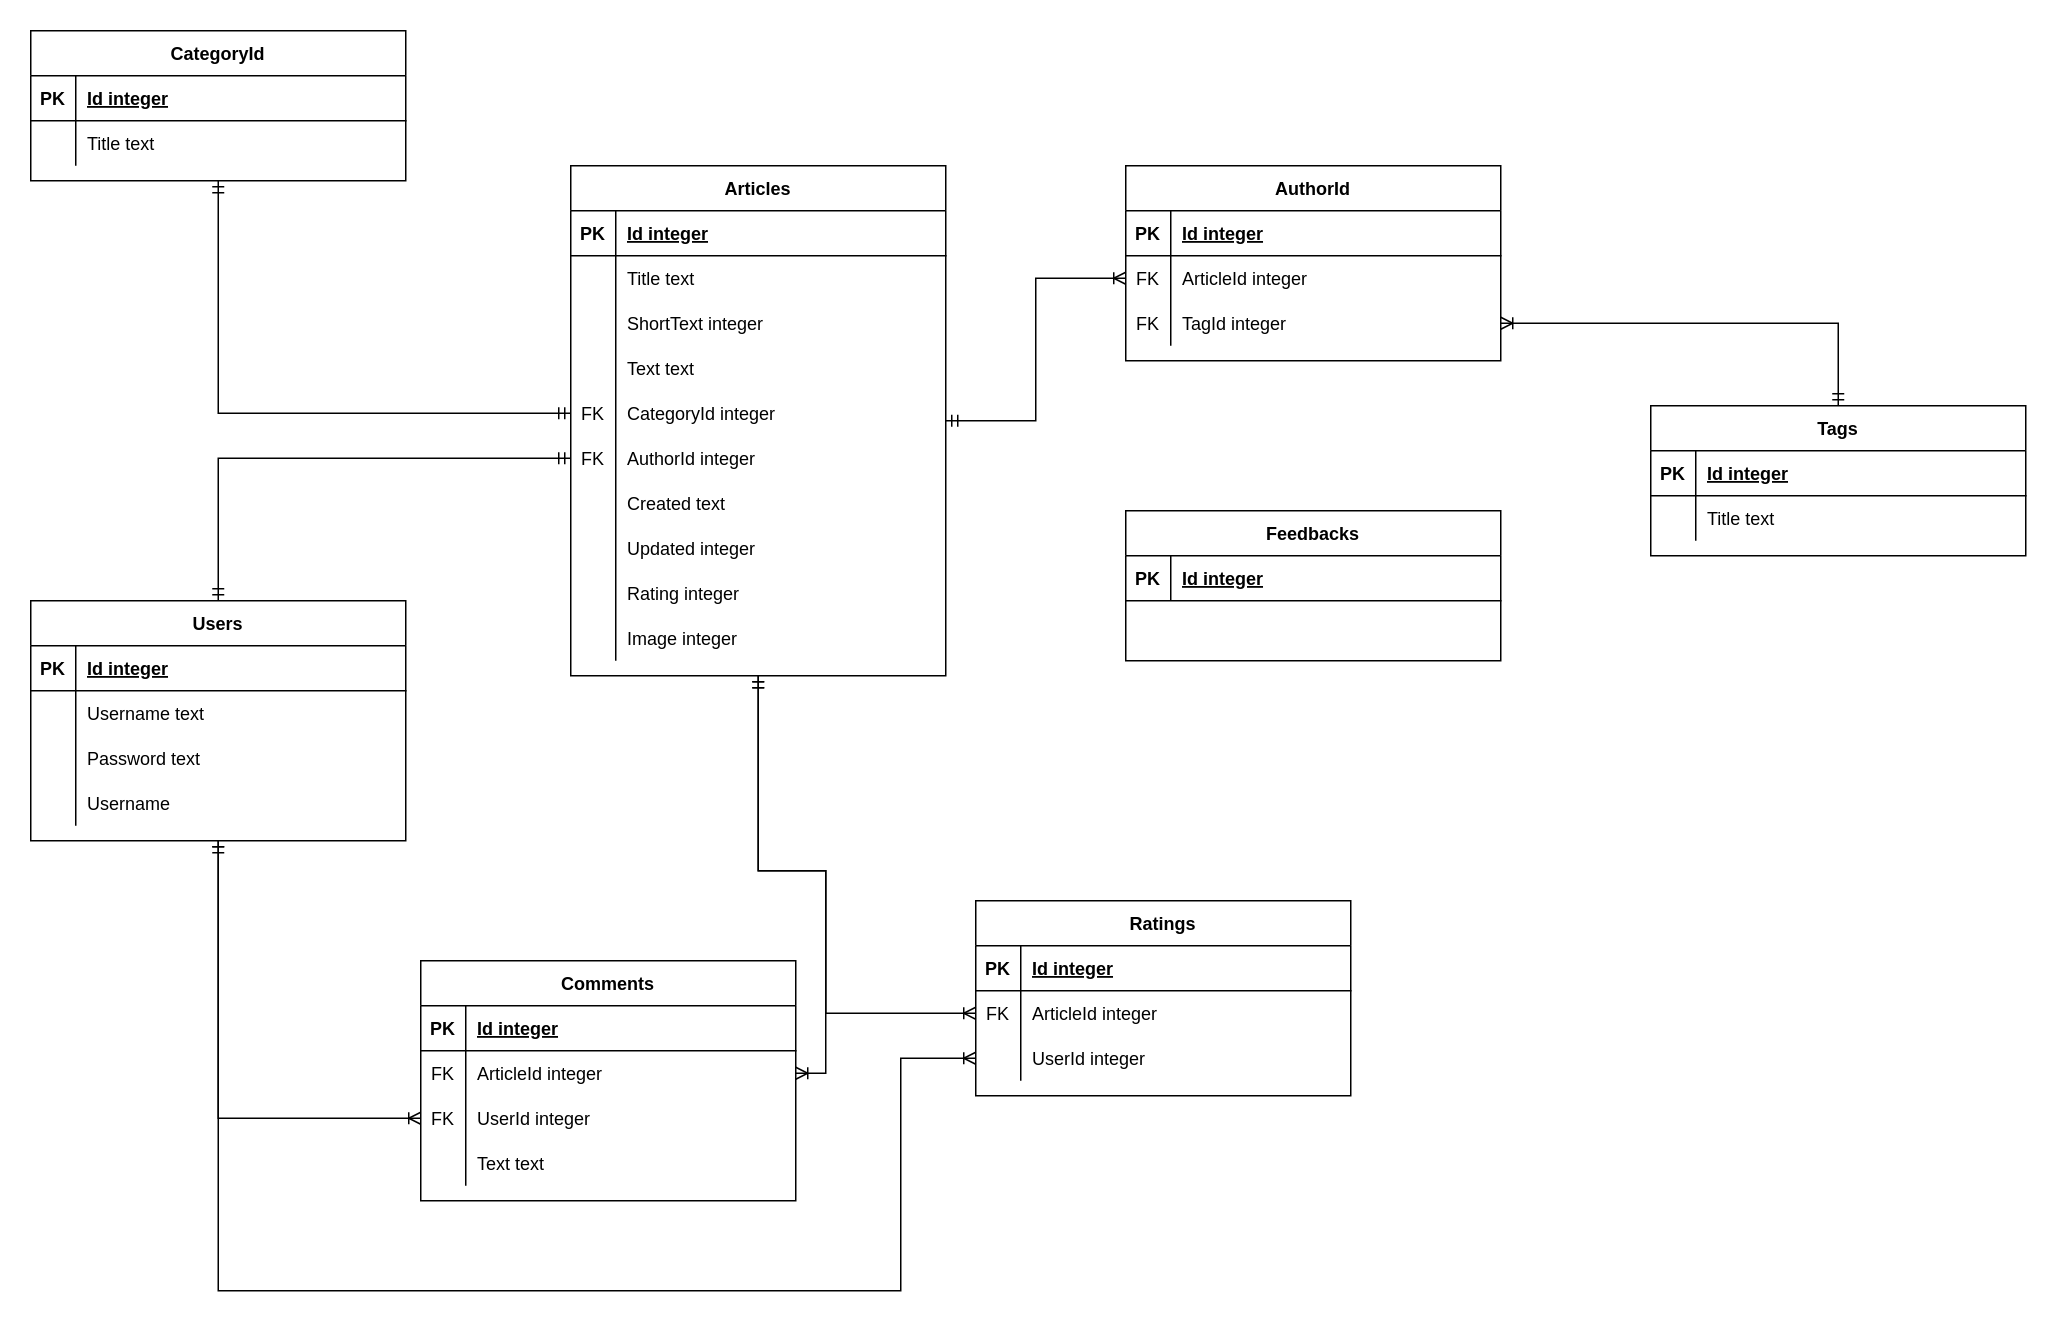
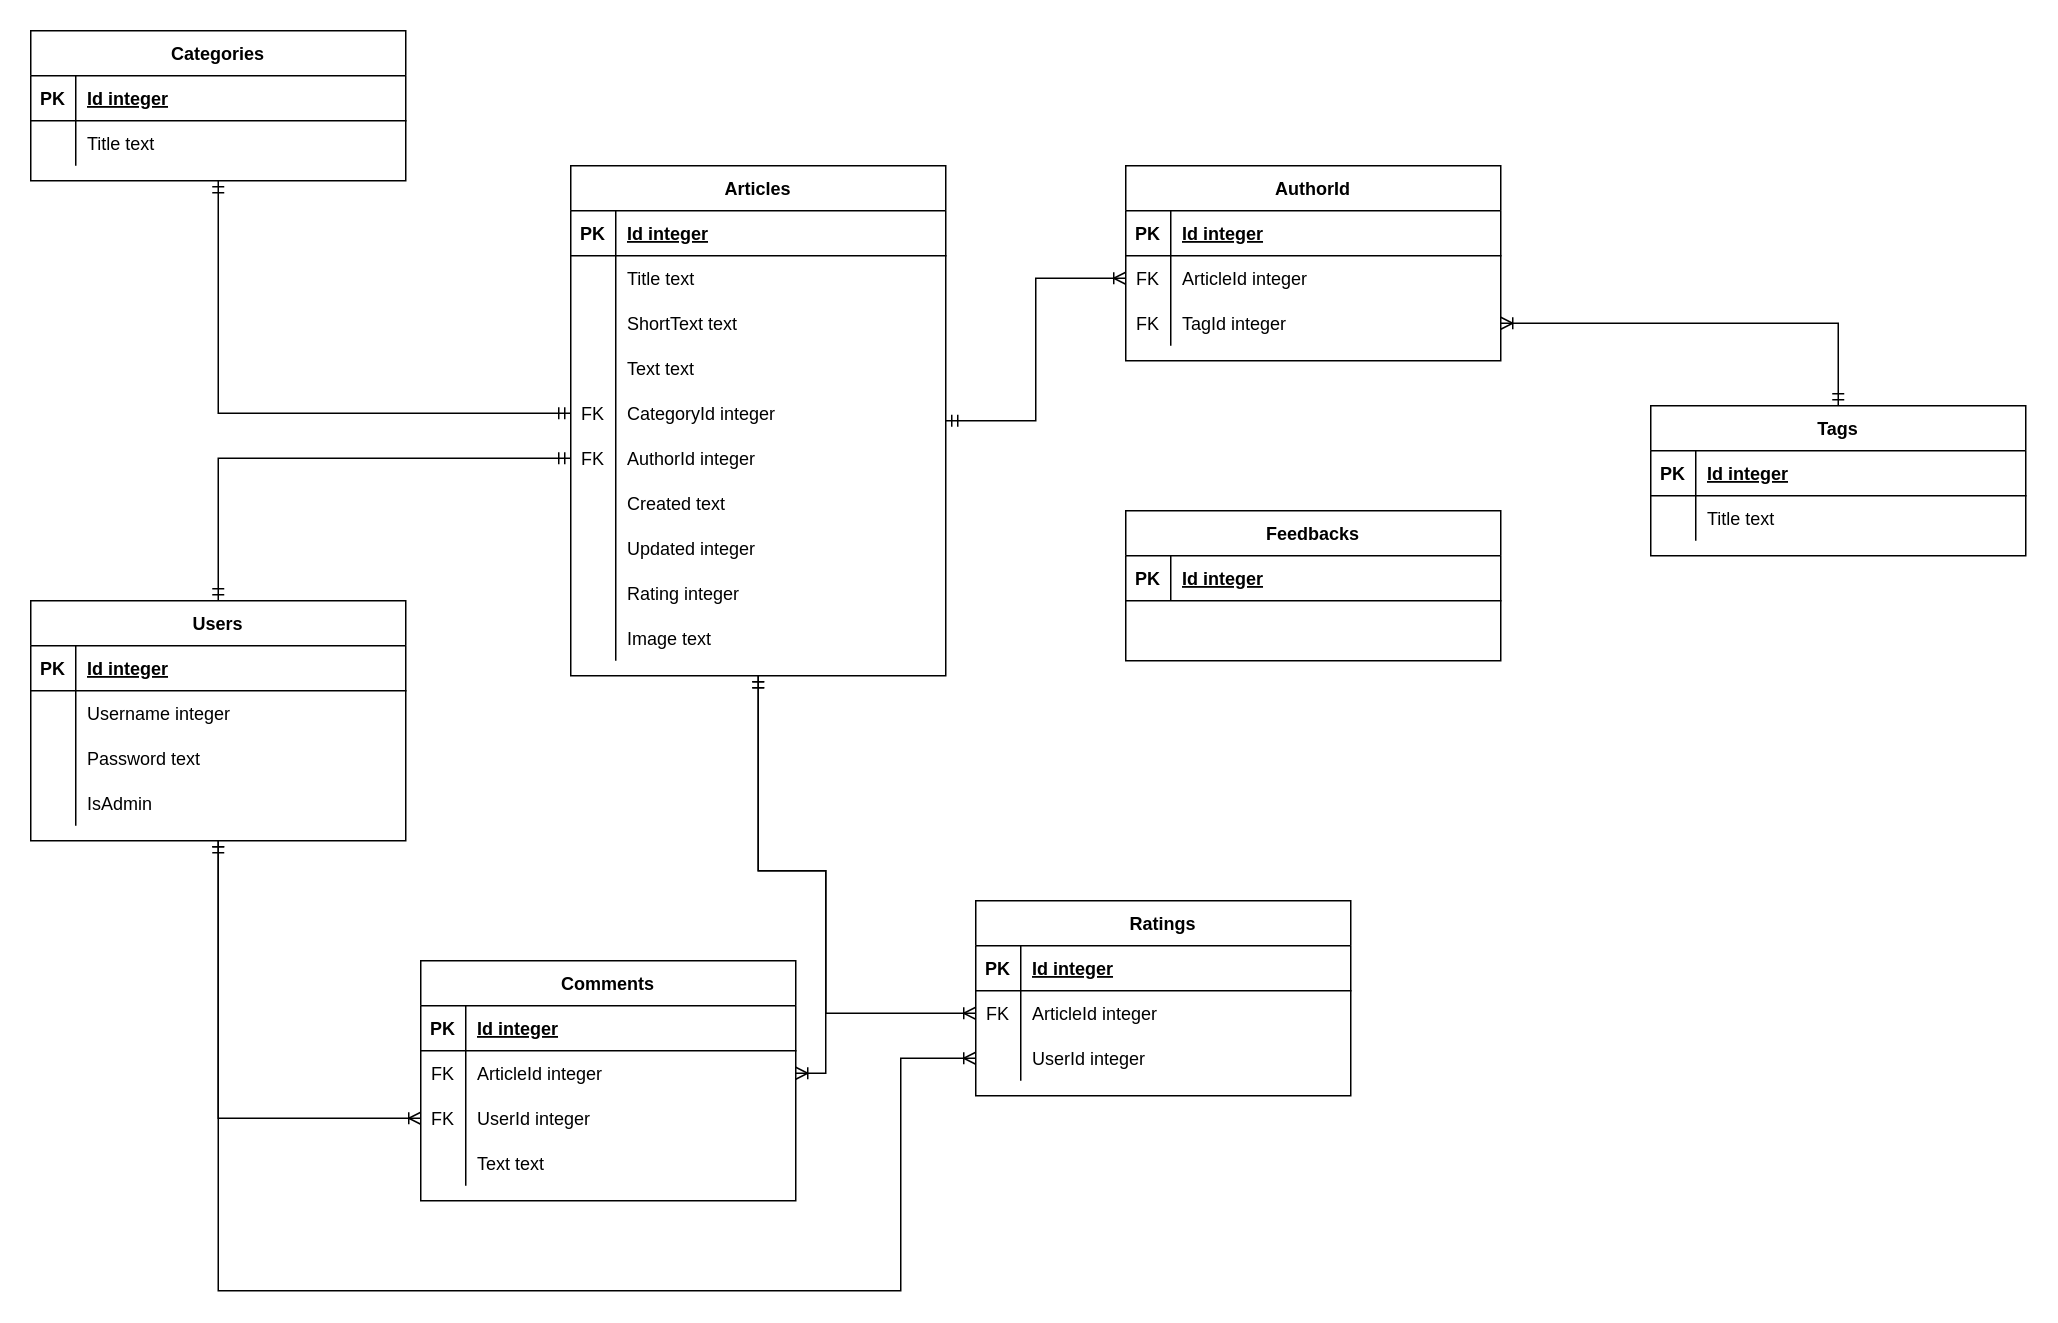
- <mxCell id="27" value="CategoryId" style="shape=table;startSize=30;container=1;collapsible=1;childLayout=tableLayout;fixedRows=1;rowLines=0;fontStyle=1;align=center;resizeLast=1;" parent="1" vertex="1"><mxGeometry x="20" y="20" width="250" height="100" as="geometry" /></mxCell>
+ <mxCell id="27" value="Categories" style="shape=table;startSize=30;container=1;collapsible=1;childLayout=tableLayout;fixedRows=1;rowLines=0;fontStyle=1;align=center;resizeLast=1;" parent="1" vertex="1"><mxGeometry x="20" y="20" width="250" height="100" as="geometry" /></mxCell>
- <mxCell id="85" value="ShortText integer" style="shape=partialRectangle;connectable=0;fillColor=none;top=0;left=0;bottom=0;right=0;align=left;spacingLeft=6;overflow=hidden;" parent="83" vertex="1"><mxGeometry x="30" width="220" height="30" as="geometry"><mxRectangle width="220" height="30" as="alternateBounds" /></mxGeometry></mxCell>
+ <mxCell id="85" value="ShortText text" style="shape=partialRectangle;connectable=0;fillColor=none;top=0;left=0;bottom=0;right=0;align=left;spacingLeft=6;overflow=hidden;" parent="83" vertex="1"><mxGeometry x="30" width="220" height="30" as="geometry"><mxRectangle width="220" height="30" as="alternateBounds" /></mxGeometry></mxCell>
- <mxCell id="106" value="Image integer" style="shape=partialRectangle;connectable=0;fillColor=none;top=0;left=0;bottom=0;right=0;align=left;spacingLeft=6;overflow=hidden;" parent="104" vertex="1"><mxGeometry x="30" width="220" height="30" as="geometry"><mxRectangle width="220" height="30" as="alternateBounds" /></mxGeometry></mxCell>
+ <mxCell id="106" value="Image text" style="shape=partialRectangle;connectable=0;fillColor=none;top=0;left=0;bottom=0;right=0;align=left;spacingLeft=6;overflow=hidden;" parent="104" vertex="1"><mxGeometry x="30" width="220" height="30" as="geometry"><mxRectangle width="220" height="30" as="alternateBounds" /></mxGeometry></mxCell>
- <mxCell id="19" value="Username text" style="shape=partialRectangle;overflow=hidden;connectable=0;fillColor=none;top=0;left=0;bottom=0;right=0;align=left;spacingLeft=6;" parent="17" vertex="1"><mxGeometry x="30" width="220" height="30" as="geometry"><mxRectangle width="220" height="30" as="alternateBounds" /></mxGeometry></mxCell>
+ <mxCell id="19" value="Username integer" style="shape=partialRectangle;overflow=hidden;connectable=0;fillColor=none;top=0;left=0;bottom=0;right=0;align=left;spacingLeft=6;" parent="17" vertex="1"><mxGeometry x="30" width="220" height="30" as="geometry"><mxRectangle width="220" height="30" as="alternateBounds" /></mxGeometry></mxCell>
- <mxCell id="25" value="Username" style="shape=partialRectangle;connectable=0;fillColor=none;top=0;left=0;bottom=0;right=0;align=left;spacingLeft=6;overflow=hidden;" parent="23" vertex="1"><mxGeometry x="30" width="220" height="30" as="geometry"><mxRectangle width="220" height="30" as="alternateBounds" /></mxGeometry></mxCell>
+ <mxCell id="25" value="IsAdmin" style="shape=partialRectangle;connectable=0;fillColor=none;top=0;left=0;bottom=0;right=0;align=left;spacingLeft=6;overflow=hidden;" parent="23" vertex="1"><mxGeometry x="30" width="220" height="30" as="geometry"><mxRectangle width="220" height="30" as="alternateBounds" /></mxGeometry></mxCell>
